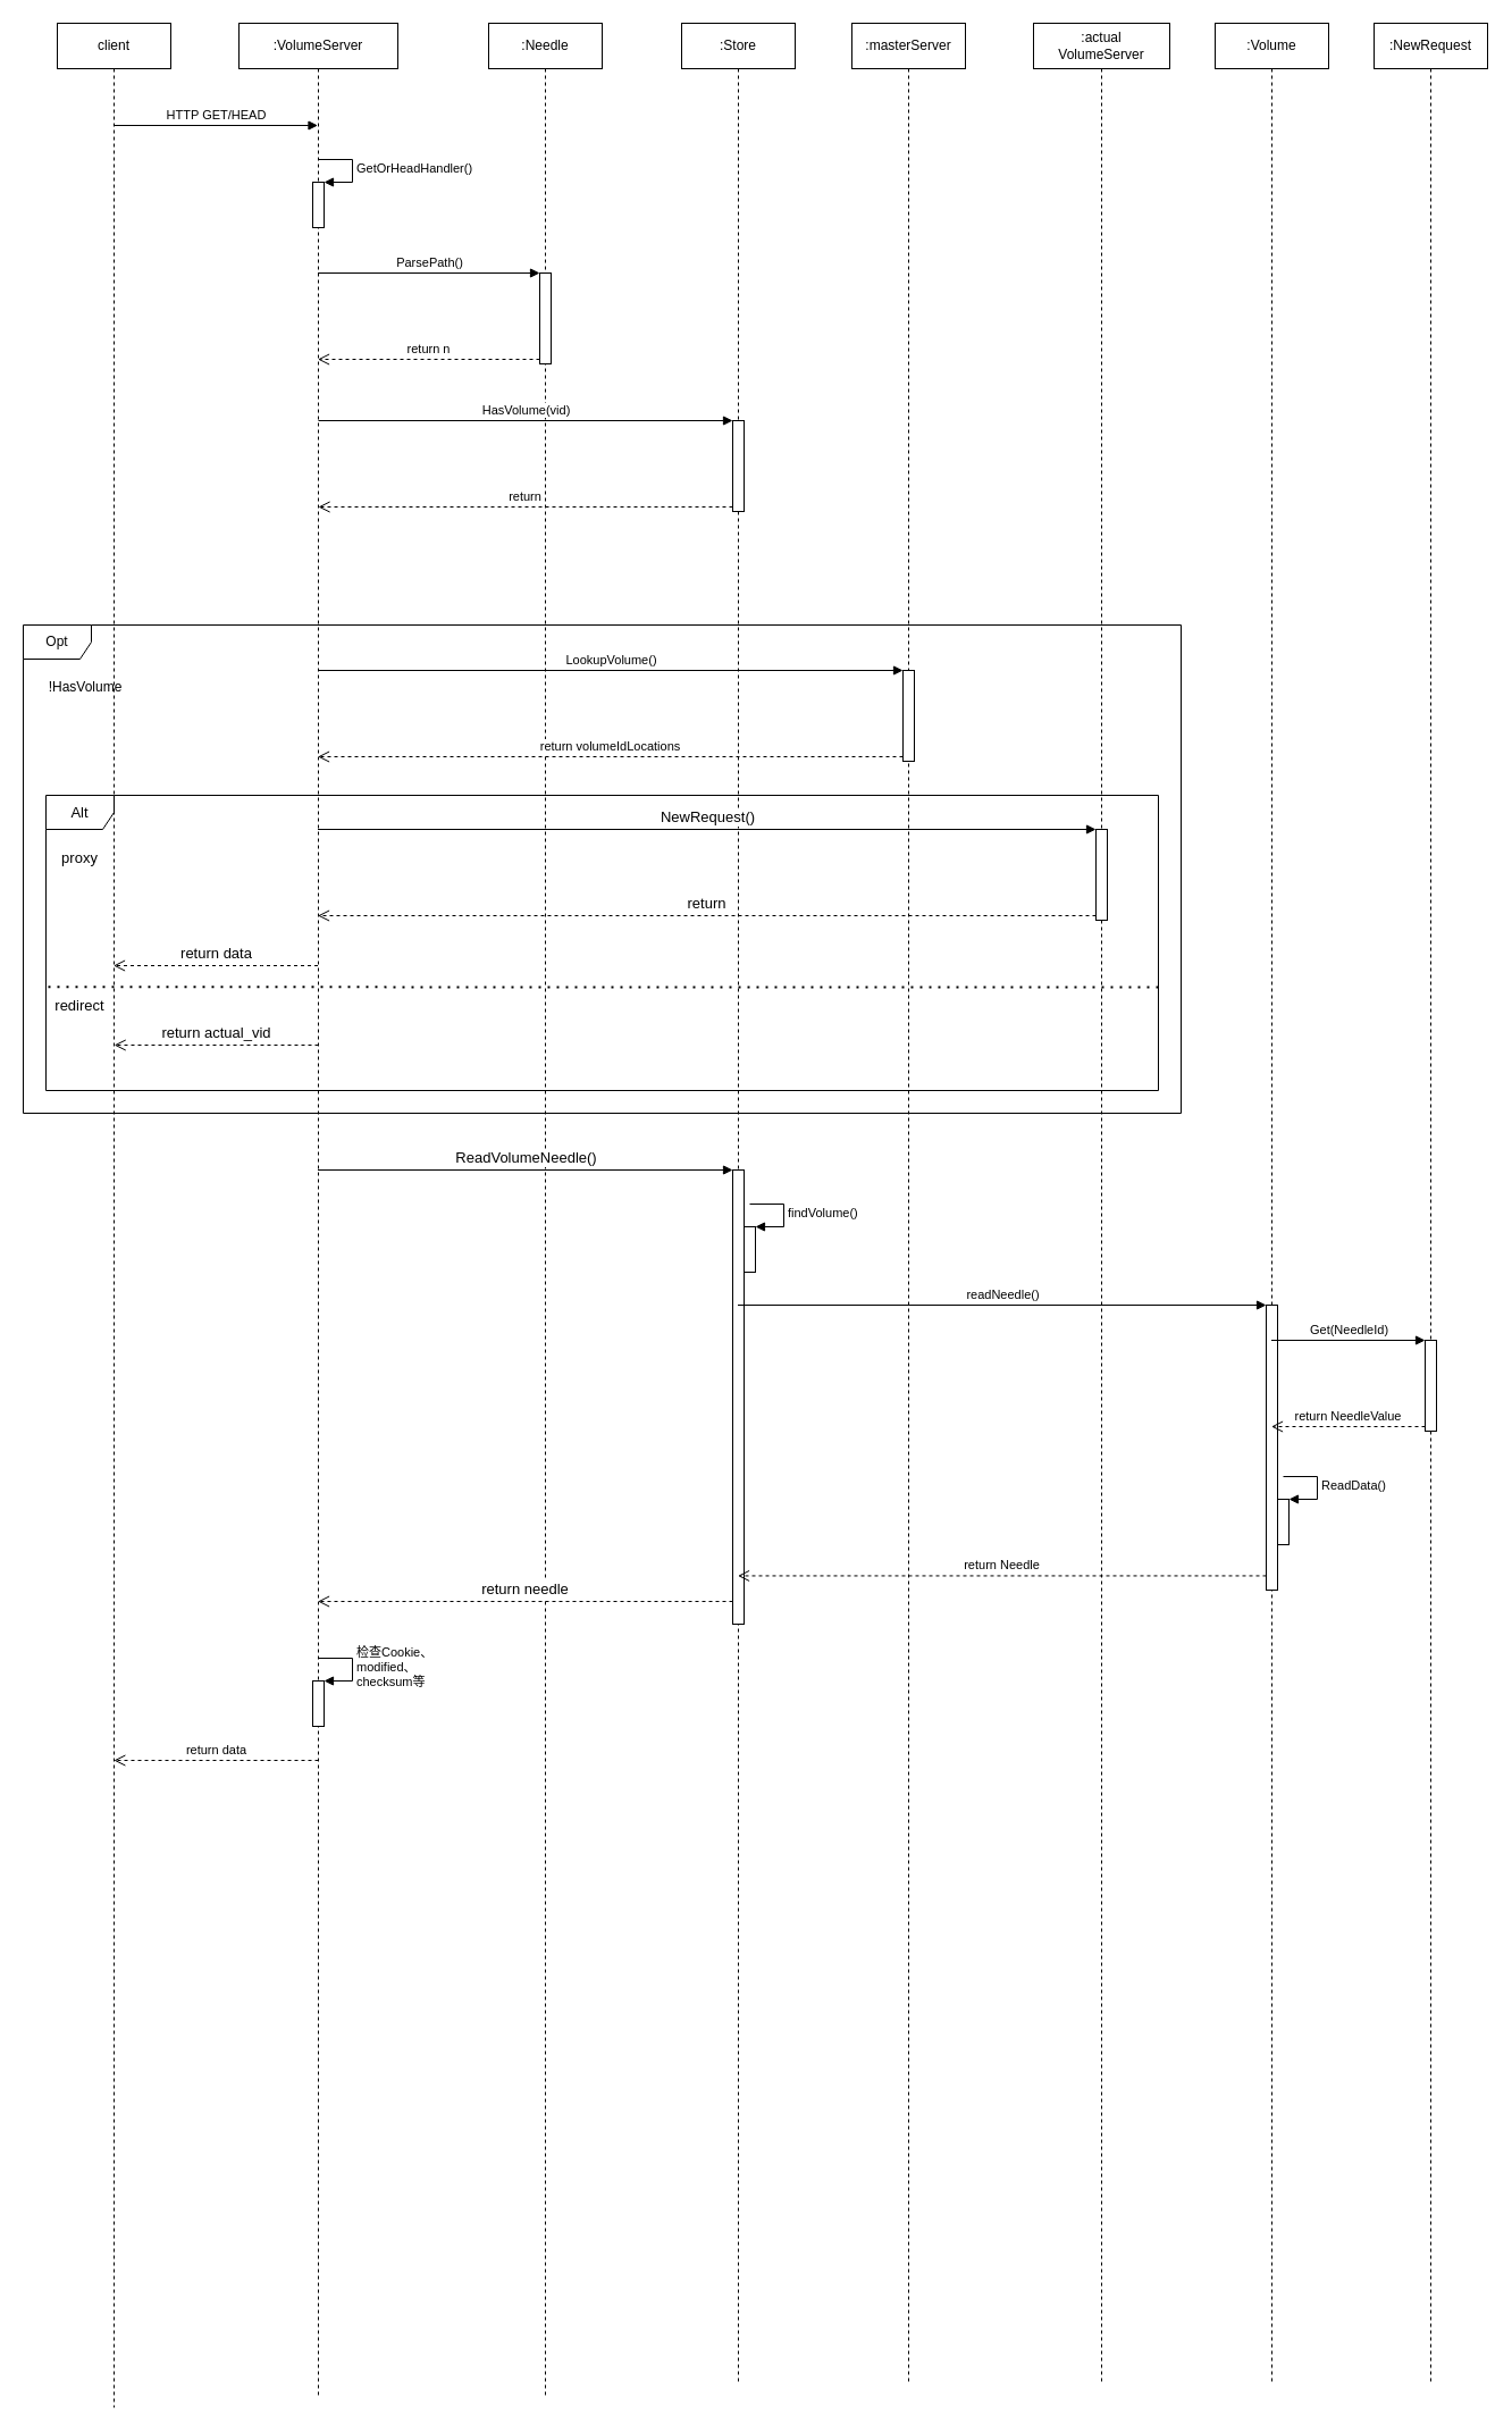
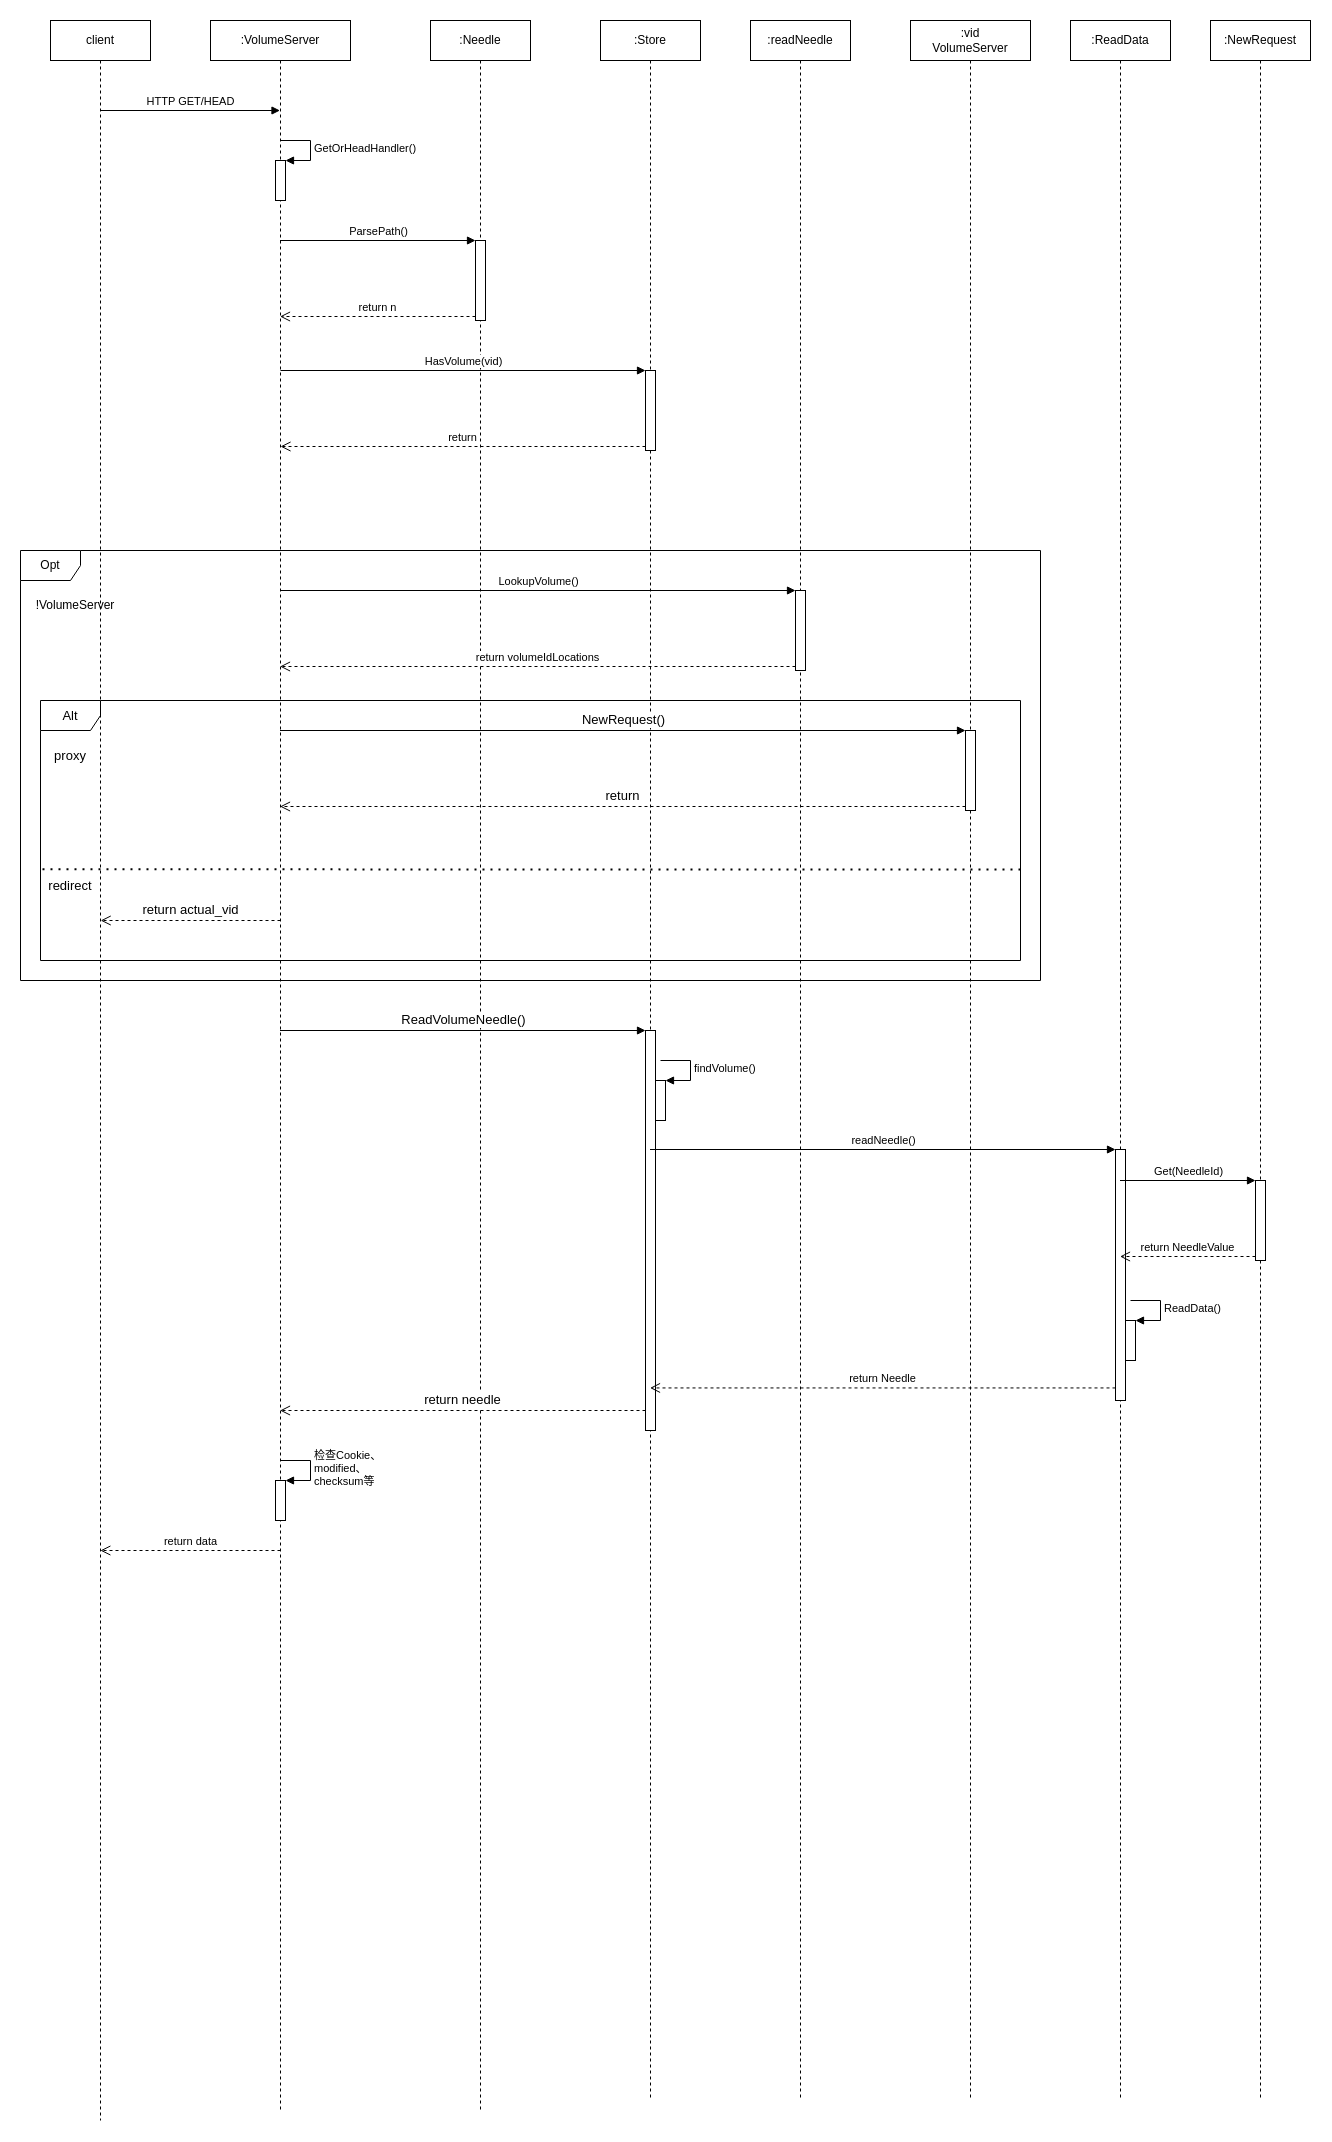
- <mxCell id="25" value=":masterServer" style="shape=umlLifeline;perimeter=lifelinePerimeter;whiteSpace=wrap;html=1;container=1;collapsible=0;recursiveResize=0;outlineConnect=0;" parent="1" vertex="1"><mxGeometry x="750" y="20" width="100" height="2080" as="geometry" /></mxCell>
+ <mxCell id="25" value=":readNeedle" style="shape=umlLifeline;perimeter=lifelinePerimeter;whiteSpace=wrap;html=1;container=1;collapsible=0;recursiveResize=0;outlineConnect=0;" parent="1" vertex="1"><mxGeometry x="750" y="20" width="100" height="2080" as="geometry" /></mxCell>
- <mxCell id="29" value=":actual&lt;br&gt;VolumeServer" style="shape=umlLifeline;perimeter=lifelinePerimeter;whiteSpace=wrap;html=1;container=1;collapsible=0;recursiveResize=0;outlineConnect=0;" parent="1" vertex="1"><mxGeometry x="910" y="20" width="120" height="2080" as="geometry" /></mxCell>
+ <mxCell id="29" value=":vid&lt;br&gt;VolumeServer" style="shape=umlLifeline;perimeter=lifelinePerimeter;whiteSpace=wrap;html=1;container=1;collapsible=0;recursiveResize=0;outlineConnect=0;" parent="1" vertex="1"><mxGeometry x="910" y="20" width="120" height="2080" as="geometry" /></mxCell>
- <mxCell id="39" value=":Volume" style="shape=umlLifeline;perimeter=lifelinePerimeter;whiteSpace=wrap;html=1;container=1;collapsible=0;recursiveResize=0;outlineConnect=0;" vertex="1" parent="1"><mxGeometry x="1070" y="20" width="100" height="2080" as="geometry" /></mxCell>
+ <mxCell id="39" value=":ReadData" style="shape=umlLifeline;perimeter=lifelinePerimeter;whiteSpace=wrap;html=1;container=1;collapsible=0;recursiveResize=0;outlineConnect=0;" vertex="1" parent="1"><mxGeometry x="1070" y="20" width="100" height="2080" as="geometry" /></mxCell>
- <mxCell id="5" value="!HasVolume" style="text;html=1;strokeColor=none;fillColor=none;align=center;verticalAlign=middle;whiteSpace=wrap;rounded=0;" vertex="1" parent="3"><mxGeometry x="-30" y="570" width="110" height="30" as="geometry" /></mxCell>
+ <mxCell id="5" value="!VolumeServer" style="text;html=1;strokeColor=none;fillColor=none;align=center;verticalAlign=middle;whiteSpace=wrap;rounded=0;" vertex="1" parent="3"><mxGeometry x="-30" y="570" width="110" height="30" as="geometry" /></mxCell>
- <mxCell id="35" value="return data" style="html=1;verticalAlign=bottom;endArrow=open;dashed=1;endSize=8;rounded=0;fontSize=13;" parent="1" source="6" target="3" edge="1"><mxGeometry relative="1" as="geometry"><mxPoint x="260" y="840" as="sourcePoint" /><mxPoint x="180" y="840" as="targetPoint" /><Array as="points"><mxPoint x="230" y="850" /></Array></mxGeometry></mxCell>
